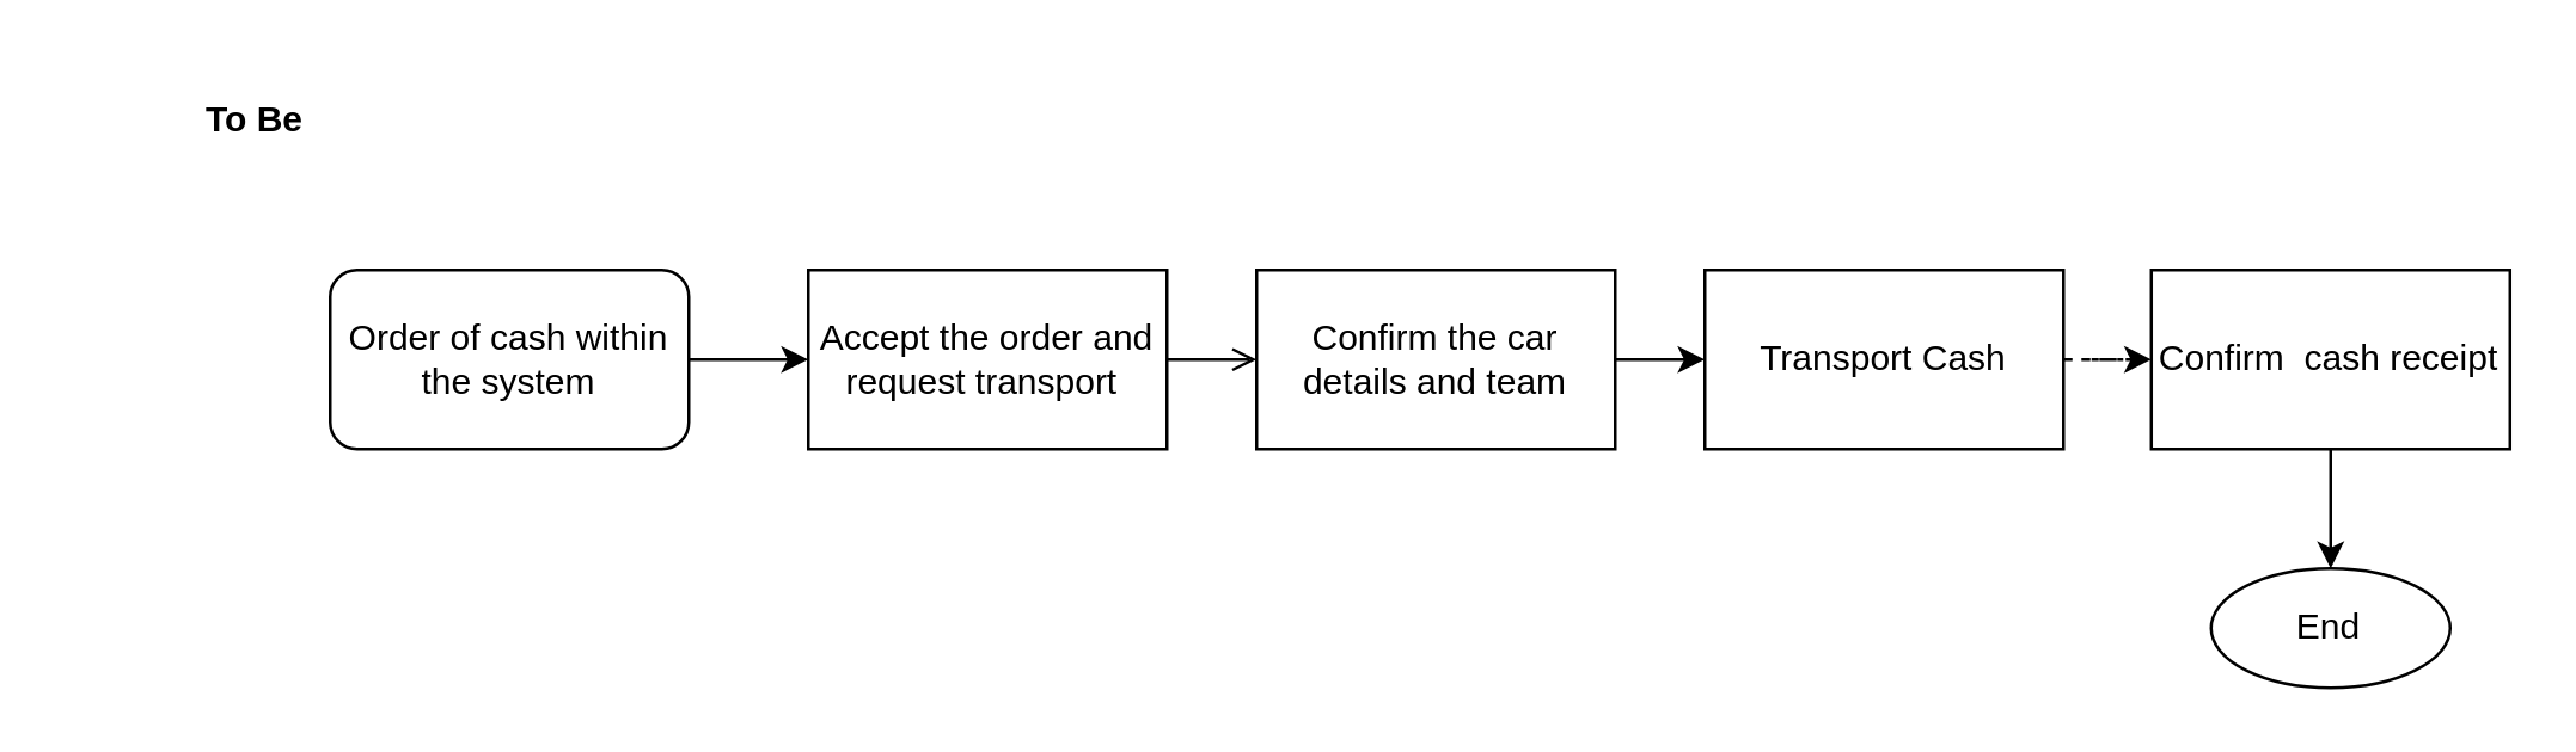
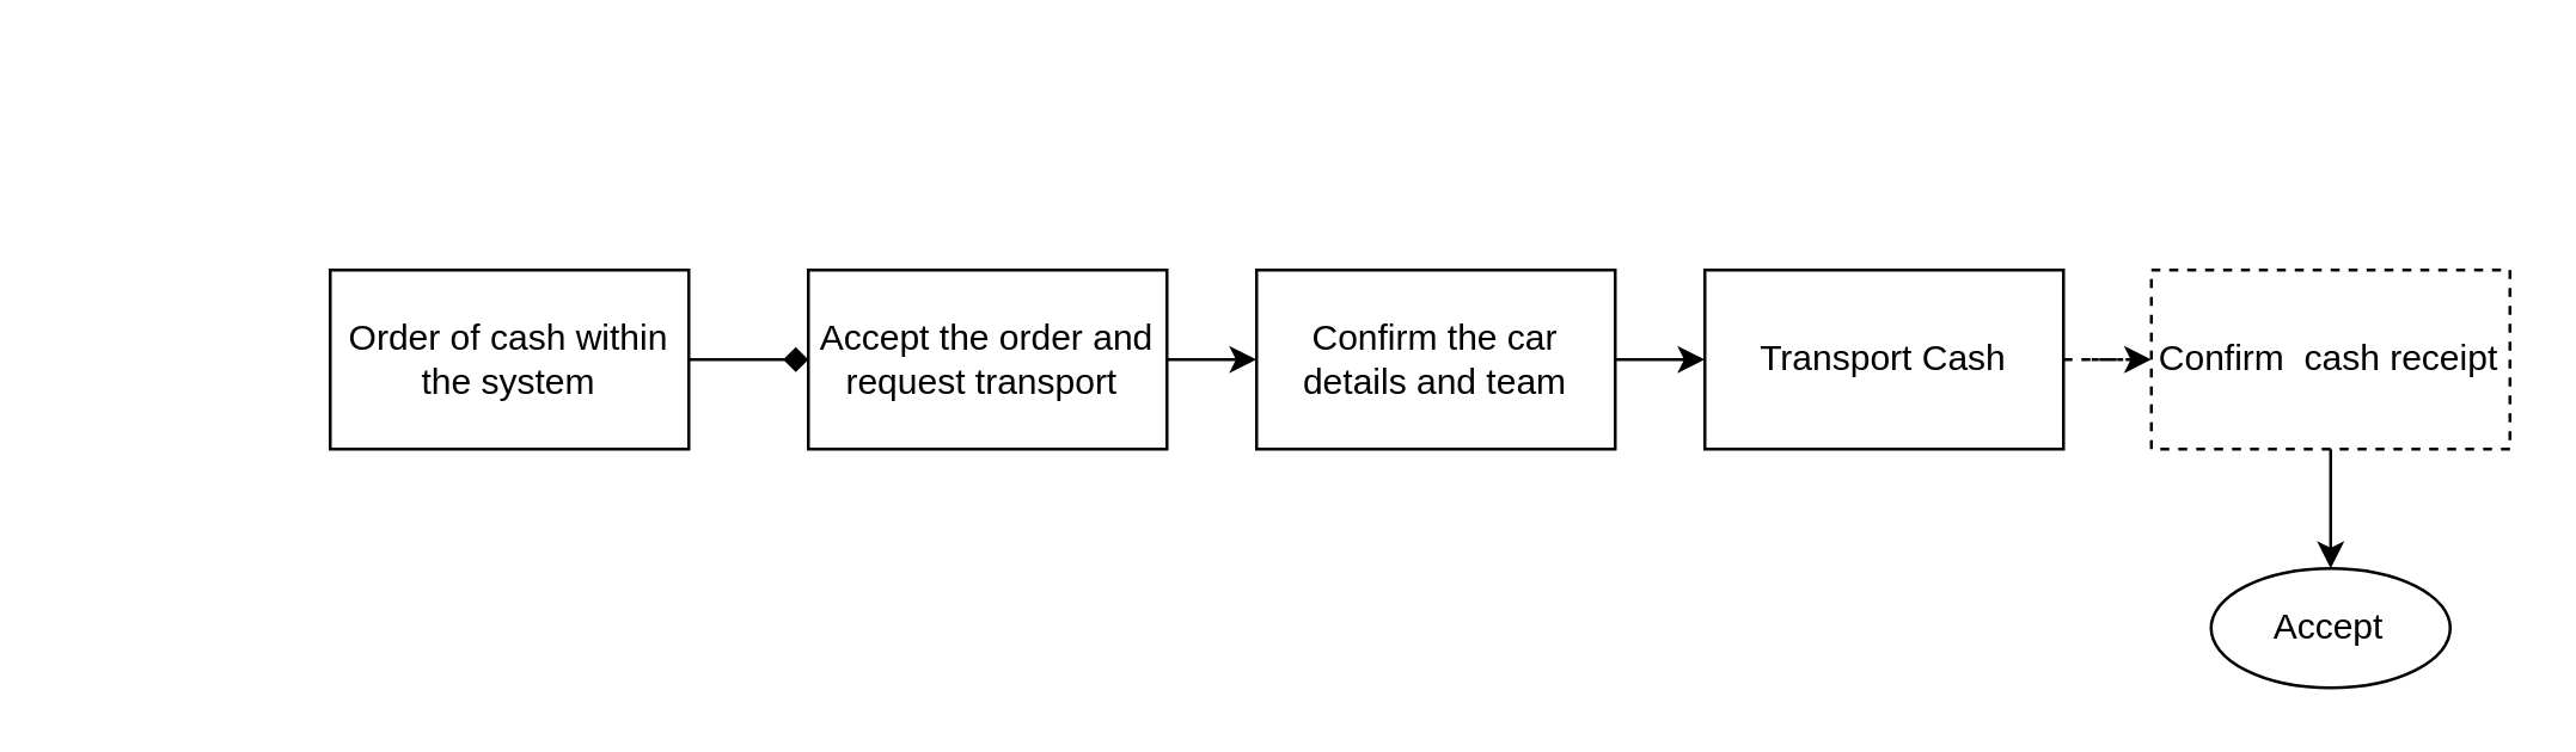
- <mxCell id="13" value="&lt;b&gt;To Be&lt;/b&gt;" style="text;html=1;strokeColor=none;fillColor=none;align=center;verticalAlign=middle;whiteSpace=wrap;rounded=0;" vertex="1" parent="1"><mxGeometry x="20" y="20" width="130" height="40" as="geometry" /></mxCell>
- <mxCell id="3" value="Order of cash within the system" style="whiteSpace=wrap;html=1;rounded=1;" vertex="1" parent="1"><mxGeometry x="110" y="90" width="120" height="60" as="geometry" /></mxCell>
+ <mxCell id="3" value="Order of cash within the system" style="rounded=0;whiteSpace=wrap;html=1;" vertex="1" parent="1"><mxGeometry x="110" y="90" width="120" height="60" as="geometry" /></mxCell>
- <mxCell id="2" value="" style="edgeStyle=orthogonalEdgeStyle;rounded=0;orthogonalLoop=1;jettySize=auto;html=1;" edge="1" parent="1" source="3" target="5"><mxGeometry relative="1" as="geometry" /></mxCell>
+ <mxCell id="2" value="" style="edgeStyle=orthogonalEdgeStyle;rounded=0;orthogonalLoop=1;jettySize=auto;html=1;endArrow=diamond;" edge="1" parent="1" source="3" target="5"><mxGeometry relative="1" as="geometry" /></mxCell>
- <mxCell id="4" value="" style="edgeStyle=orthogonalEdgeStyle;rounded=0;orthogonalLoop=1;jettySize=auto;html=1;endArrow=open;" edge="1" parent="1" source="5" target="7"><mxGeometry relative="1" as="geometry" /></mxCell>
+ <mxCell id="4" value="" style="edgeStyle=orthogonalEdgeStyle;rounded=0;orthogonalLoop=1;jettySize=auto;html=1;" edge="1" parent="1" source="5" target="7"><mxGeometry relative="1" as="geometry" /></mxCell>
- <mxCell id="11" value="Confirm&amp;nbsp; cash&amp;nbsp;receipt" style="rounded=0;whiteSpace=wrap;html=1;" vertex="1" parent="1"><mxGeometry x="719.41" y="90" width="120" height="60" as="geometry" /></mxCell>
+ <mxCell id="11" value="Confirm&amp;nbsp; cash&amp;nbsp;receipt" style="rounded=0;whiteSpace=wrap;html=1;dashed=1;" vertex="1" parent="1"><mxGeometry x="719.41" y="90" width="120" height="60" as="geometry" /></mxCell>
- <mxCell id="12" value="End" style="ellipse;whiteSpace=wrap;html=1;" vertex="1" parent="1"><mxGeometry x="739.41" y="190" width="80" height="40" as="geometry" /></mxCell>
+ <mxCell id="12" value="Accept" style="ellipse;whiteSpace=wrap;html=1;" vertex="1" parent="1"><mxGeometry x="739.41" y="190" width="80" height="40" as="geometry" /></mxCell>
